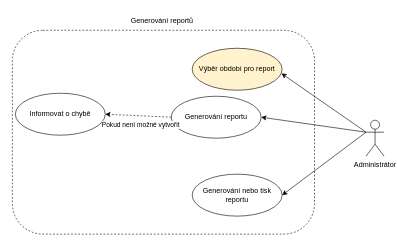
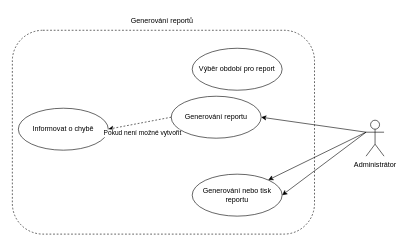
- <mxCell id="4" value="Výběr období pro report" style="ellipse;whiteSpace=wrap;html=1;fillColor=#fff2cc;" vertex="1" parent="1"><mxGeometry x="320" y="80" width="150" height="70" as="geometry" /></mxCell>
+ <mxCell id="4" value="Výběr období pro report" style="ellipse;whiteSpace=wrap;html=1;" vertex="1" parent="1"><mxGeometry x="320" y="80" width="150" height="70" as="geometry" /></mxCell>
- <mxCell id="10" value="" style="endArrow=classic;html=1;rounded=0;entryX=0.993;entryY=0.6;entryDx=0;entryDy=0;entryPerimeter=0;exitX=0;exitY=0.333;exitDx=0;exitDy=0;exitPerimeter=0;" edge="1" parent="1" source="2" target="4"><mxGeometry width="50" height="50" relative="1" as="geometry"><mxPoint x="460" y="290" as="sourcePoint" /><mxPoint x="510" y="240" as="targetPoint" /></mxGeometry></mxCell>
+ <mxCell id="10" value="" style="endArrow=classic;html=1;rounded=0;exitX=0;exitY=0.333;exitDx=0;exitDy=0;exitPerimeter=0;" edge="1" parent="1" source="2" target="6"><mxGeometry width="50" height="50" relative="1" as="geometry"><mxPoint x="460" y="290" as="sourcePoint" /><mxPoint x="510" y="240" as="targetPoint" /></mxGeometry></mxCell>
- <mxCell id="7" value="Informovat o chybě" style="ellipse;whiteSpace=wrap;html=1;" vertex="1" parent="1"><mxGeometry x="25" y="155" width="150" height="70" as="geometry" /></mxCell>
+ <mxCell id="7" value="Informovat o chybě" style="ellipse;whiteSpace=wrap;html=1;" vertex="1" parent="1"><mxGeometry x="30" y="180" width="150" height="70" as="geometry" /></mxCell>
